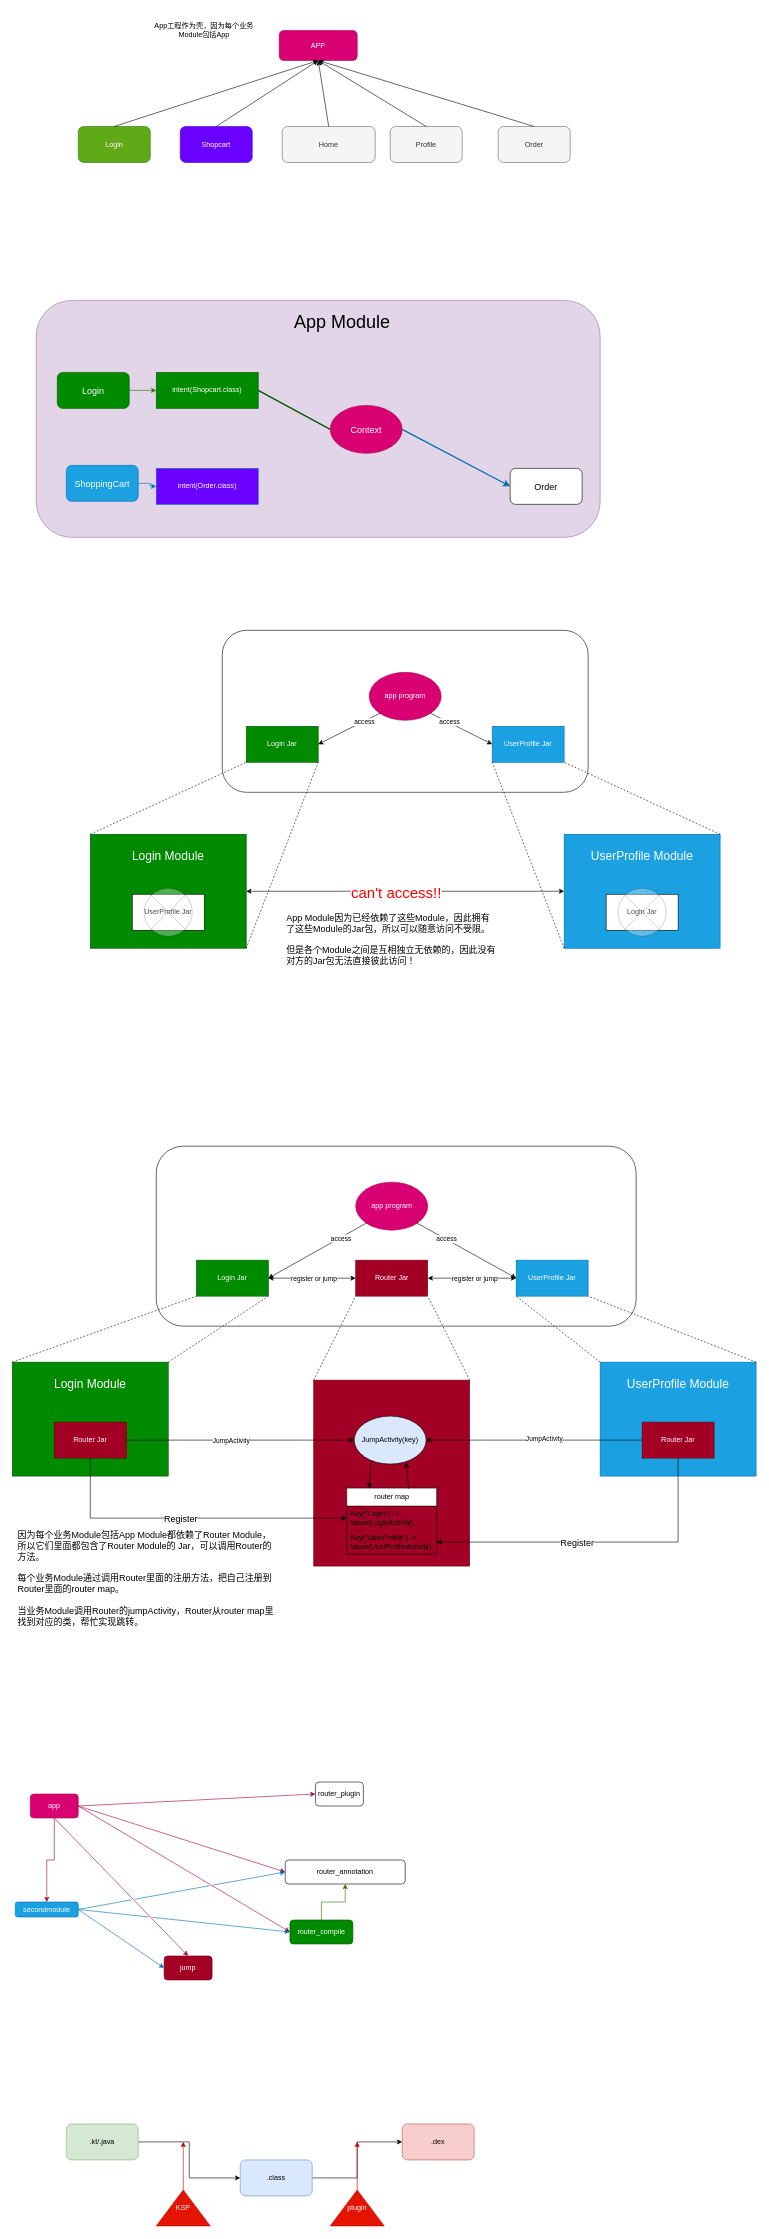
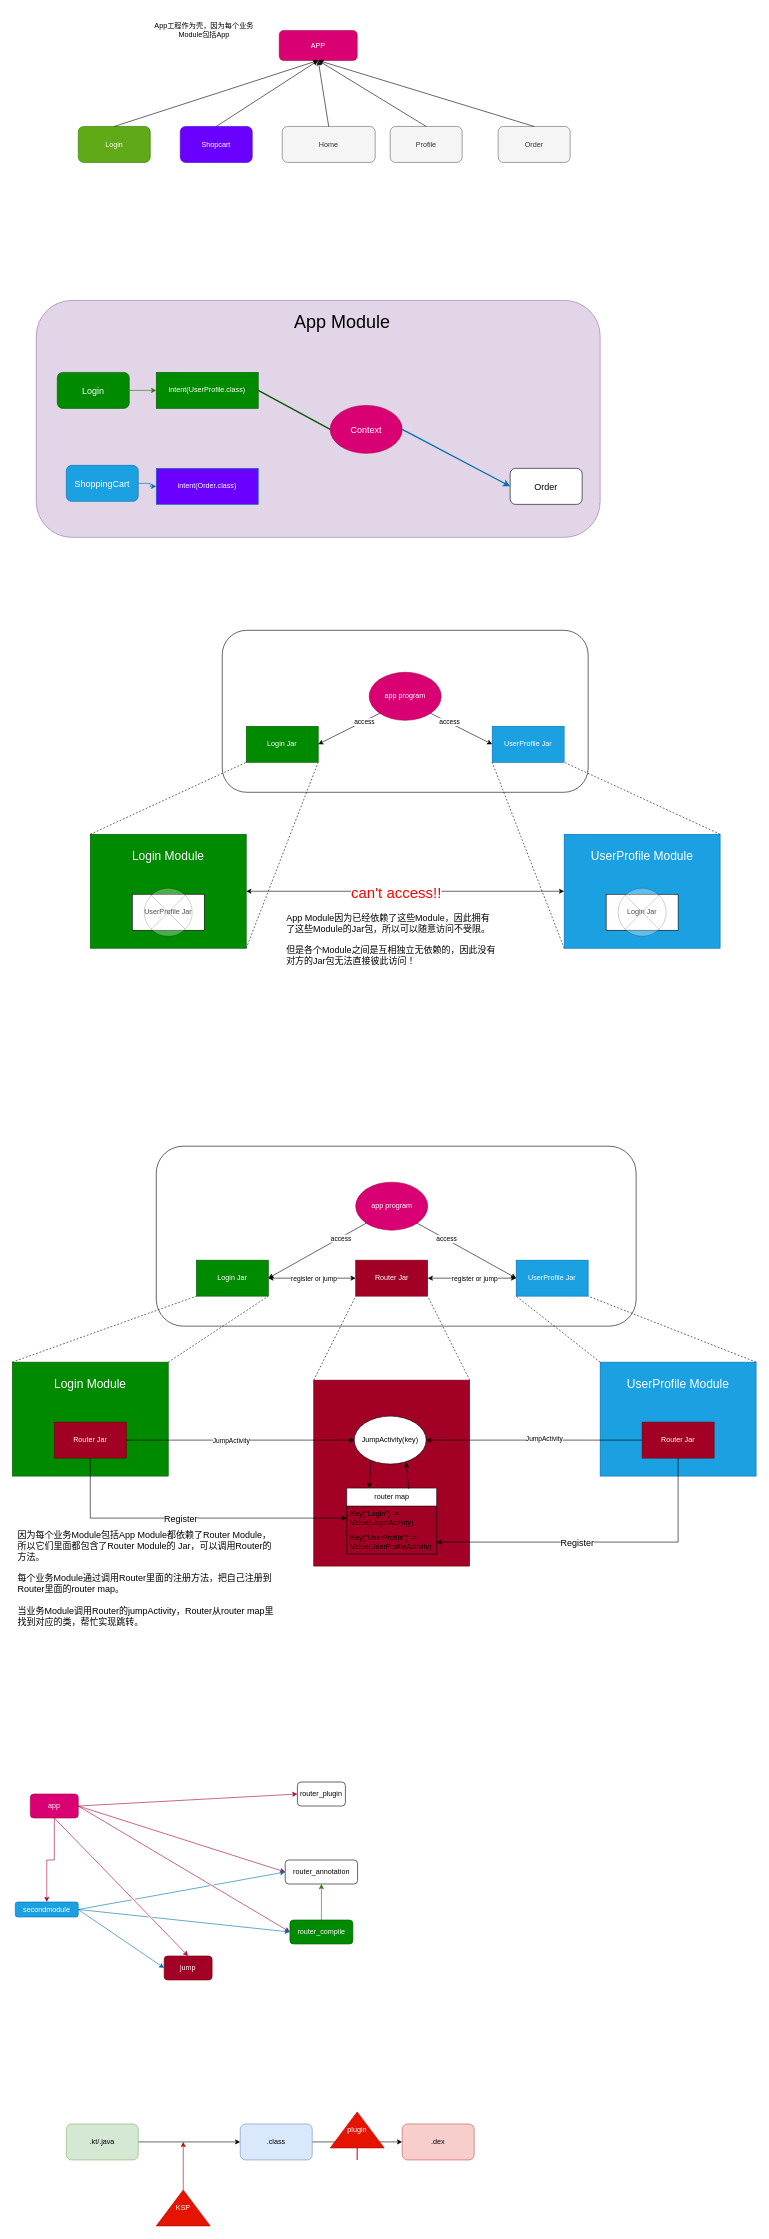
- <mxCell id="22" value="intent(Shopcart.class)" style="rounded=0;whiteSpace=wrap;html=1;fillColor=#008a00;fontColor=#ffffff;strokeColor=#005700;" parent="1" vertex="1"><mxGeometry x="260" y="620" width="170" height="60" as="geometry" /></mxCell>
+ <mxCell id="22" value="intent(UserProfile.class)" style="rounded=0;whiteSpace=wrap;html=1;fillColor=#008a00;fontColor=#ffffff;strokeColor=#005700;" parent="1" vertex="1"><mxGeometry x="260" y="620" width="170" height="60" as="geometry" /></mxCell>
- <mxCell id="75" value="JumpActivity(key)" style="ellipse;whiteSpace=wrap;html=1;fillColor=#dae8fc;" parent="1" vertex="1"><mxGeometry x="590" y="2360" width="120" height="80" as="geometry" /></mxCell>
+ <mxCell id="75" value="JumpActivity(key)" style="ellipse;whiteSpace=wrap;html=1;" parent="1" vertex="1"><mxGeometry x="590" y="2360" width="120" height="80" as="geometry" /></mxCell>
- <mxCell id="94" value="router_plugin" style="rounded=1;whiteSpace=wrap;html=1;" parent="1" vertex="1"><mxGeometry x="525.32" y="2970" width="80" height="40" as="geometry" /></mxCell>
+ <mxCell id="94" value="router_plugin" style="rounded=1;whiteSpace=wrap;html=1;" parent="1" vertex="1"><mxGeometry x="495.32" y="2970" width="80" height="40" as="geometry" /></mxCell>
- <mxCell id="96" value="router_annotation" style="rounded=1;whiteSpace=wrap;html=1;" parent="1" vertex="1"><mxGeometry x="475" y="3100" width="200" height="40" as="geometry" /></mxCell>
+ <mxCell id="96" value="router_annotation" style="rounded=1;whiteSpace=wrap;html=1;" parent="1" vertex="1"><mxGeometry x="475" y="3100" width="120.64" height="40" as="geometry" /></mxCell>
- <mxCell id="110" value="&lt;font color=&quot;#000000&quot;&gt;.class&lt;/font&gt;" style="rounded=1;whiteSpace=wrap;html=1;fillColor=#dae8fc;strokeColor=#6c8ebf;" vertex="1" parent="1"><mxGeometry x="400" y="3600" width="120" height="60" as="geometry" /></mxCell>
+ <mxCell id="110" value="&lt;font color=&quot;#000000&quot;&gt;.class&lt;/font&gt;" style="rounded=1;whiteSpace=wrap;html=1;fillColor=#dae8fc;strokeColor=#6c8ebf;" vertex="1" parent="1"><mxGeometry x="400" y="3540" width="120" height="60" as="geometry" /></mxCell>
- <mxCell id="115" value="plugin" style="triangle;whiteSpace=wrap;html=1;direction=north;fillColor=#e51400;fontColor=#ffffff;strokeColor=#B20000;" vertex="1" parent="1"><mxGeometry x="550" y="3650" width="90" height="60" as="geometry" /></mxCell>
+ <mxCell id="115" value="plugin" style="triangle;whiteSpace=wrap;html=1;direction=north;fillColor=#e51400;fontColor=#ffffff;strokeColor=#B20000;" vertex="1" parent="1"><mxGeometry x="550" y="3520" width="90" height="60" as="geometry" /></mxCell>
